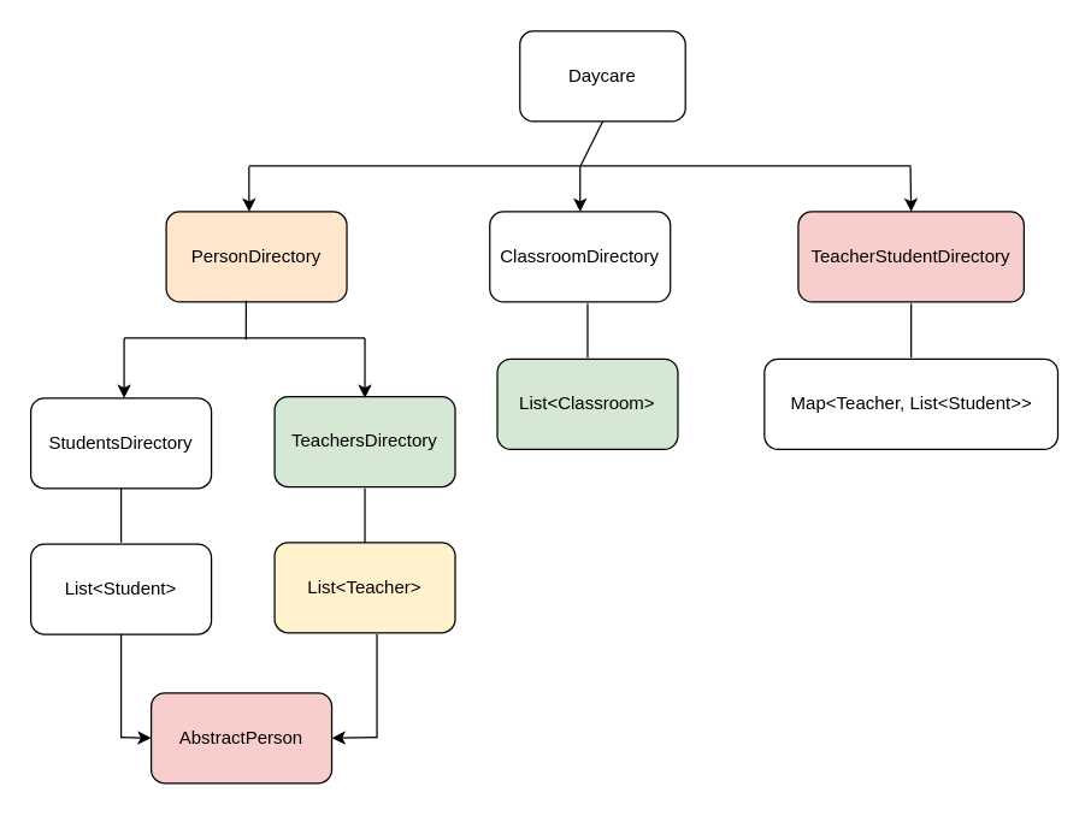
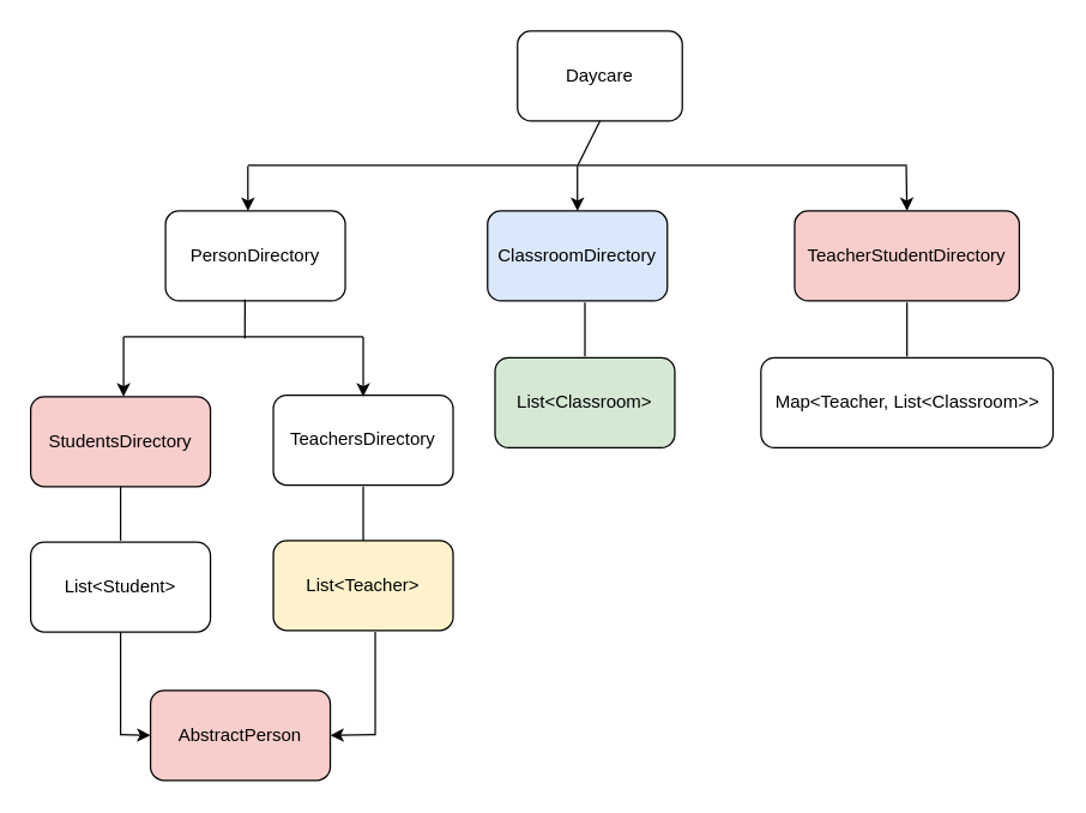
- <mxCell id="3" value="PersonDirectory" style="rounded=1;whiteSpace=wrap;html=1;fillColor=#ffe6cc;" vertex="1" parent="1"><mxGeometry x="110" y="140" width="120" height="60" as="geometry" /></mxCell>
+ <mxCell id="3" value="PersonDirectory" style="rounded=1;whiteSpace=wrap;html=1;" vertex="1" parent="1"><mxGeometry x="110" y="140" width="120" height="60" as="geometry" /></mxCell>
- <mxCell id="23" value="ClassroomDirectory" style="rounded=1;whiteSpace=wrap;html=1;" vertex="1" parent="1"><mxGeometry x="325" y="140" width="120" height="60" as="geometry" /></mxCell>
+ <mxCell id="23" value="ClassroomDirectory" style="rounded=1;whiteSpace=wrap;html=1;fillColor=#dae8fc;" vertex="1" parent="1"><mxGeometry x="325" y="140" width="120" height="60" as="geometry" /></mxCell>
- <mxCell id="29" value="Map&amp;lt;Teacher, List&amp;lt;Student&amp;gt;&amp;gt;" style="rounded=1;whiteSpace=wrap;html=1;" vertex="1" parent="1"><mxGeometry x="507.5" y="238" width="195" height="60" as="geometry" /></mxCell>
+ <mxCell id="29" value="Map&amp;lt;Teacher, List&amp;lt;Classroom&amp;gt;&amp;gt;" style="rounded=1;whiteSpace=wrap;html=1;" vertex="1" parent="1"><mxGeometry x="507.5" y="238" width="195" height="60" as="geometry" /></mxCell>
- <mxCell id="4" value="TeachersDirectory" style="rounded=1;whiteSpace=wrap;html=1;fillColor=#d5e8d4;" vertex="1" parent="1"><mxGeometry x="182" y="263" width="120" height="60" as="geometry" /></mxCell>
+ <mxCell id="4" value="TeachersDirectory" style="rounded=1;whiteSpace=wrap;html=1;" vertex="1" parent="1"><mxGeometry x="182" y="263" width="120" height="60" as="geometry" /></mxCell>
- <mxCell id="9" value="StudentsDirectory" style="rounded=1;whiteSpace=wrap;html=1;" vertex="1" parent="1"><mxGeometry x="20" y="264" width="120" height="60" as="geometry" /></mxCell>
+ <mxCell id="9" value="StudentsDirectory" style="rounded=1;whiteSpace=wrap;html=1;fillColor=#f8cecc;" vertex="1" parent="1"><mxGeometry x="20" y="264" width="120" height="60" as="geometry" /></mxCell>
